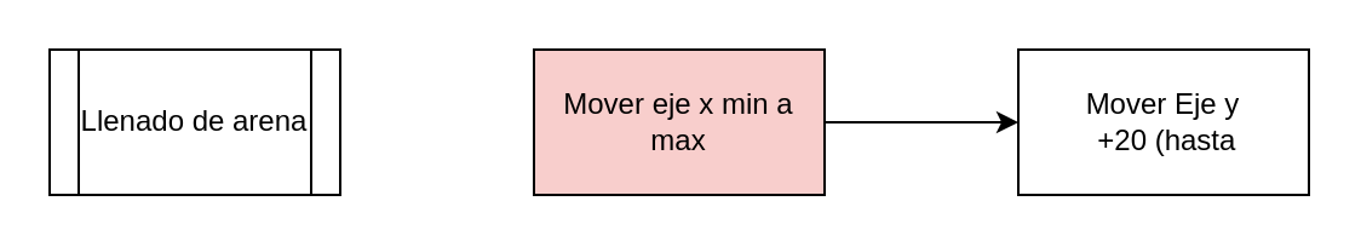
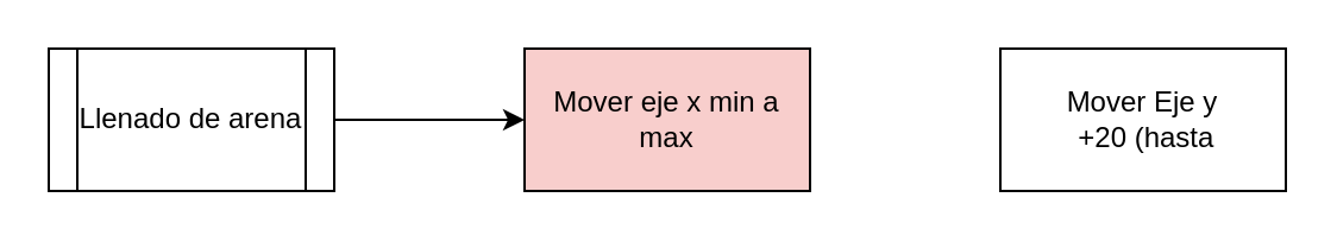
+ <mxCell id="2" value="" style="edgeStyle=orthogonalEdgeStyle;rounded=0;orthogonalLoop=1;jettySize=auto;html=1;" edge="1" parent="1" source="3" target="5"><mxGeometry relative="1" as="geometry" /></mxCell>
- <mxCell id="4" value="" style="edgeStyle=orthogonalEdgeStyle;rounded=0;orthogonalLoop=1;jettySize=auto;html=1;" edge="1" parent="1" source="5" target="6"><mxGeometry relative="1" as="geometry" /></mxCell>
